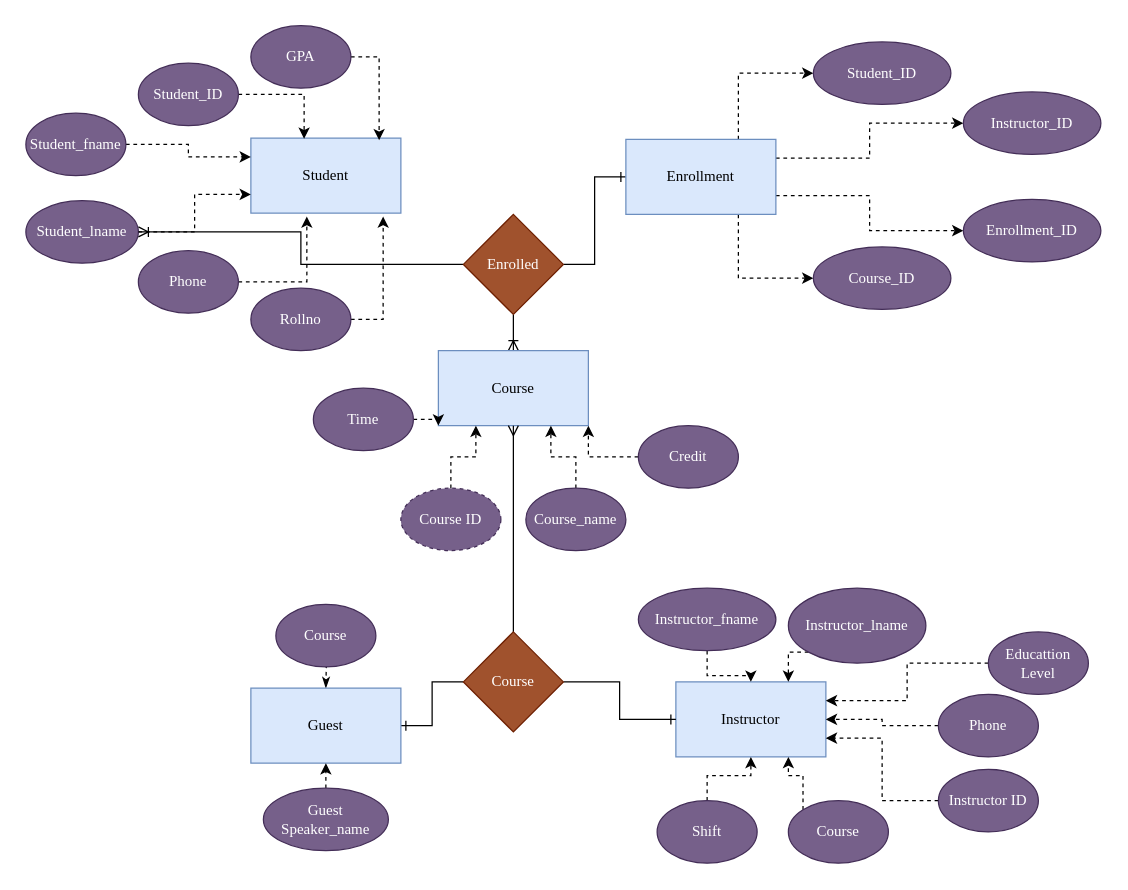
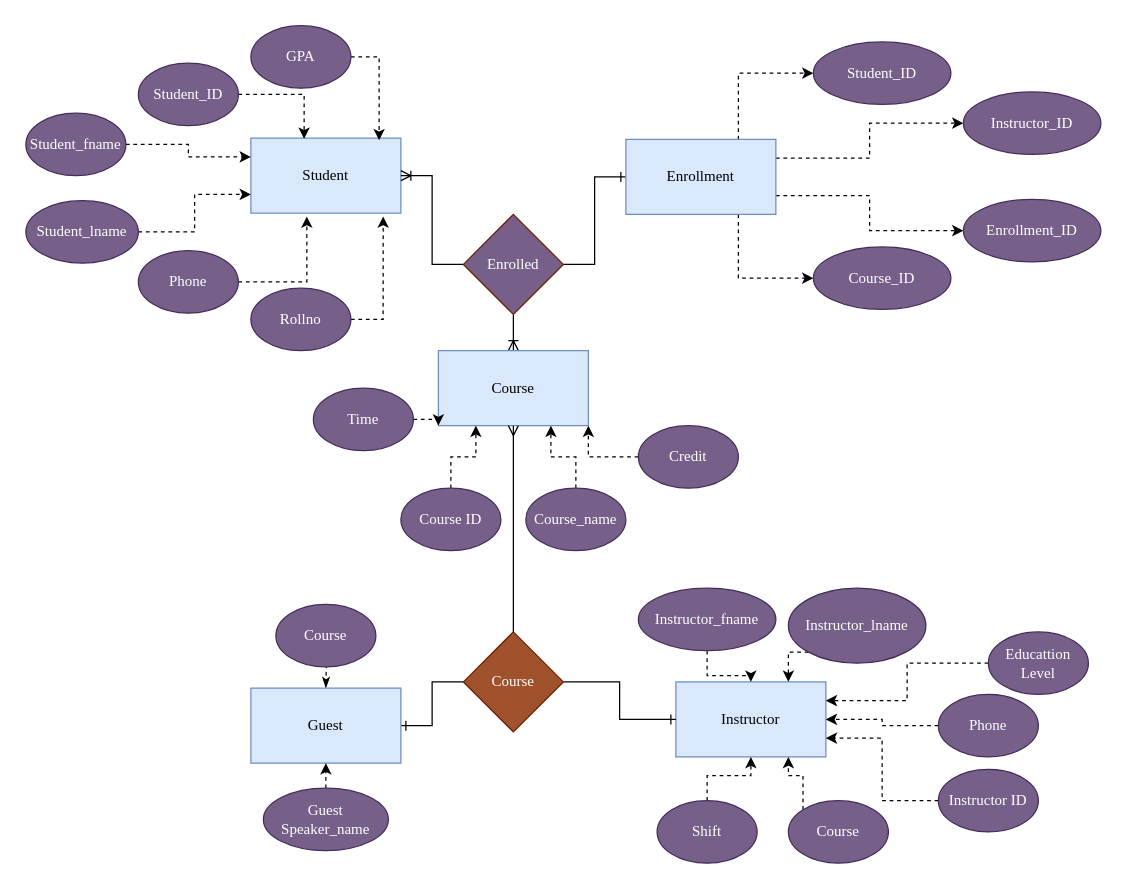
- <mxCell id="15" style="edgeStyle=orthogonalEdgeStyle;rounded=0;orthogonalLoop=1;jettySize=auto;html=1;exitX=0;exitY=0.5;exitDx=0;exitDy=0;endArrow=ERoneToMany;endFill=0;fontFamily=Times New Roman;" edge="1" parent="1" source="18" target="12"><mxGeometry relative="1" as="geometry" /></mxCell>
+ <mxCell id="15" style="edgeStyle=orthogonalEdgeStyle;rounded=0;orthogonalLoop=1;jettySize=auto;html=1;exitX=0;exitY=0.5;exitDx=0;exitDy=0;entryX=1;entryY=0.5;entryDx=0;entryDy=0;endArrow=ERoneToMany;endFill=0;fontFamily=Times New Roman;" edge="1" parent="1" source="18" target="2"><mxGeometry relative="1" as="geometry" /></mxCell>
- <mxCell id="18" value="Enrolled" style="rhombus;whiteSpace=wrap;html=1;fillColor=#a0522d;strokeColor=#6D1F00;fontFamily=Times New Roman;fontColor=#ffffff;" vertex="1" parent="1"><mxGeometry x="370" y="171" width="80" height="80" as="geometry" /></mxCell>
+ <mxCell id="18" value="Enrolled" style="rhombus;whiteSpace=wrap;html=1;fillColor=#76608a;strokeColor=#6D1F00;fontFamily=Times New Roman;fontColor=#ffffff;" vertex="1" parent="1"><mxGeometry x="370" y="171" width="80" height="80" as="geometry" /></mxCell>
- <mxCell id="34" value="Course ID" style="ellipse;whiteSpace=wrap;html=1;fillColor=#76608a;strokeColor=#432D57;fontColor=#ffffff;fontFamily=Times New Roman;dashed=1;" vertex="1" parent="1"><mxGeometry x="320" y="390" width="80" height="50" as="geometry" /></mxCell>
+ <mxCell id="34" value="Course ID" style="ellipse;whiteSpace=wrap;html=1;fillColor=#76608a;strokeColor=#432D57;fontColor=#ffffff;fontFamily=Times New Roman;" vertex="1" parent="1"><mxGeometry x="320" y="390" width="80" height="50" as="geometry" /></mxCell>
